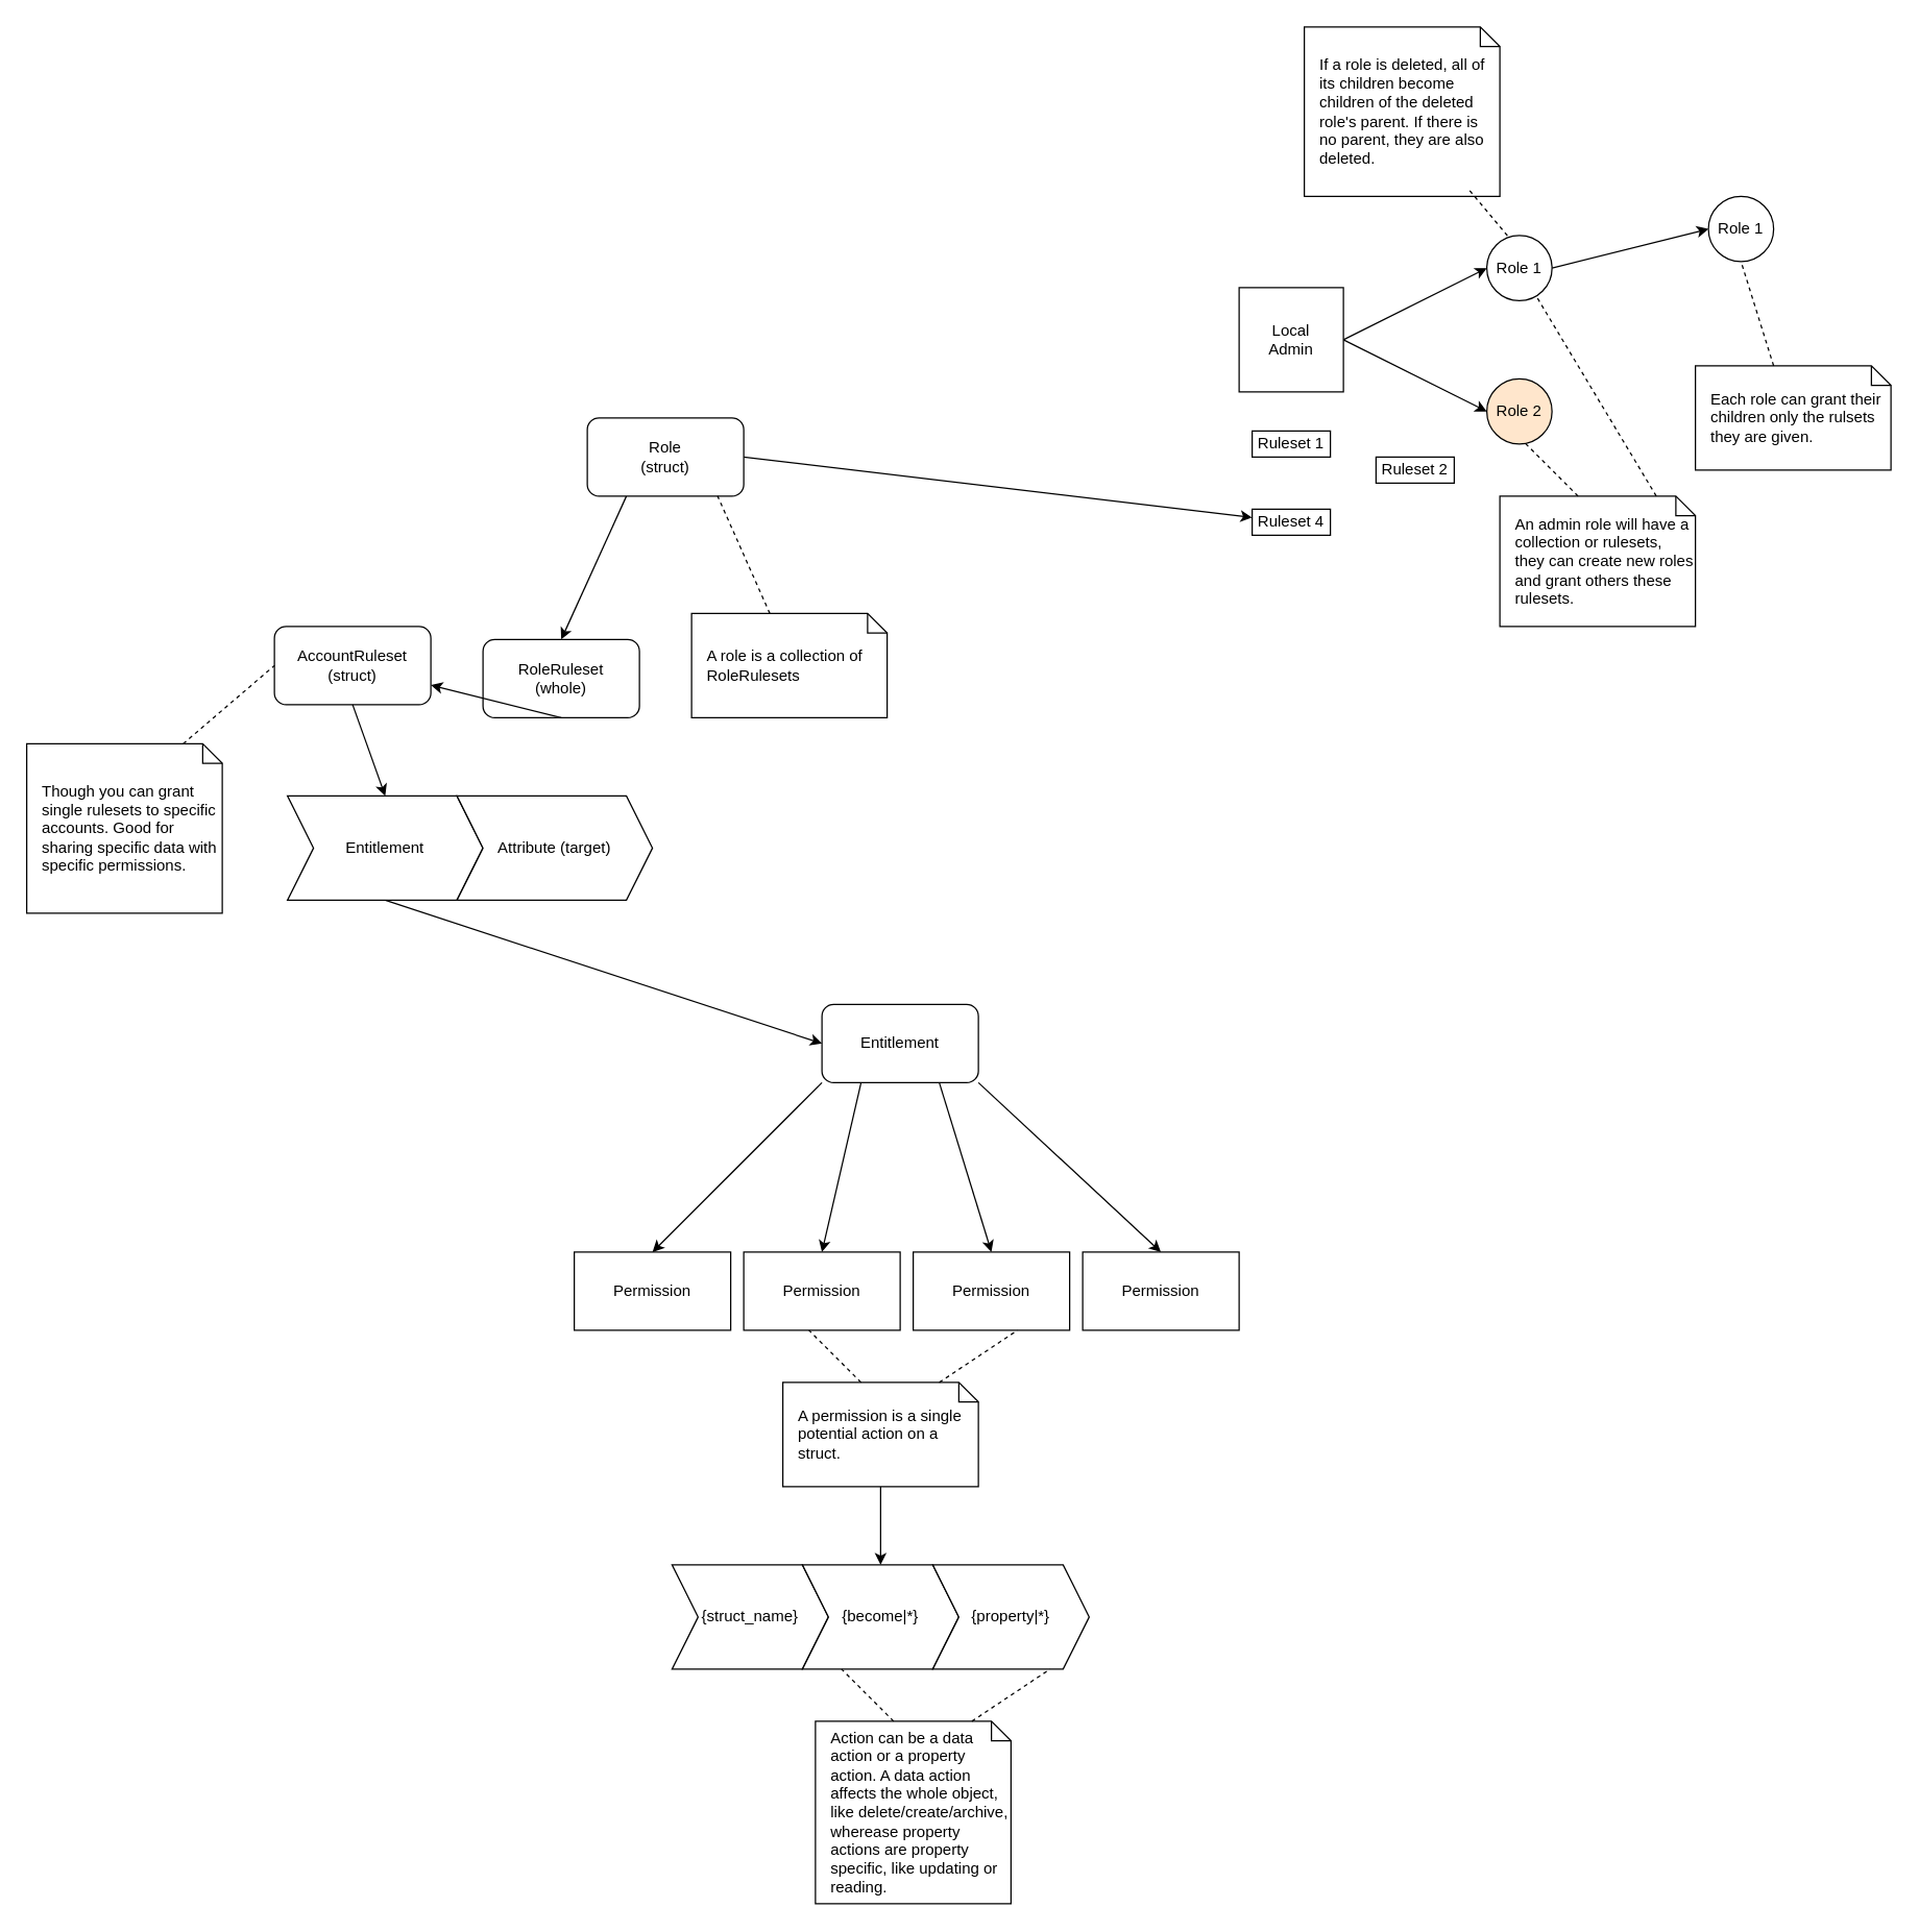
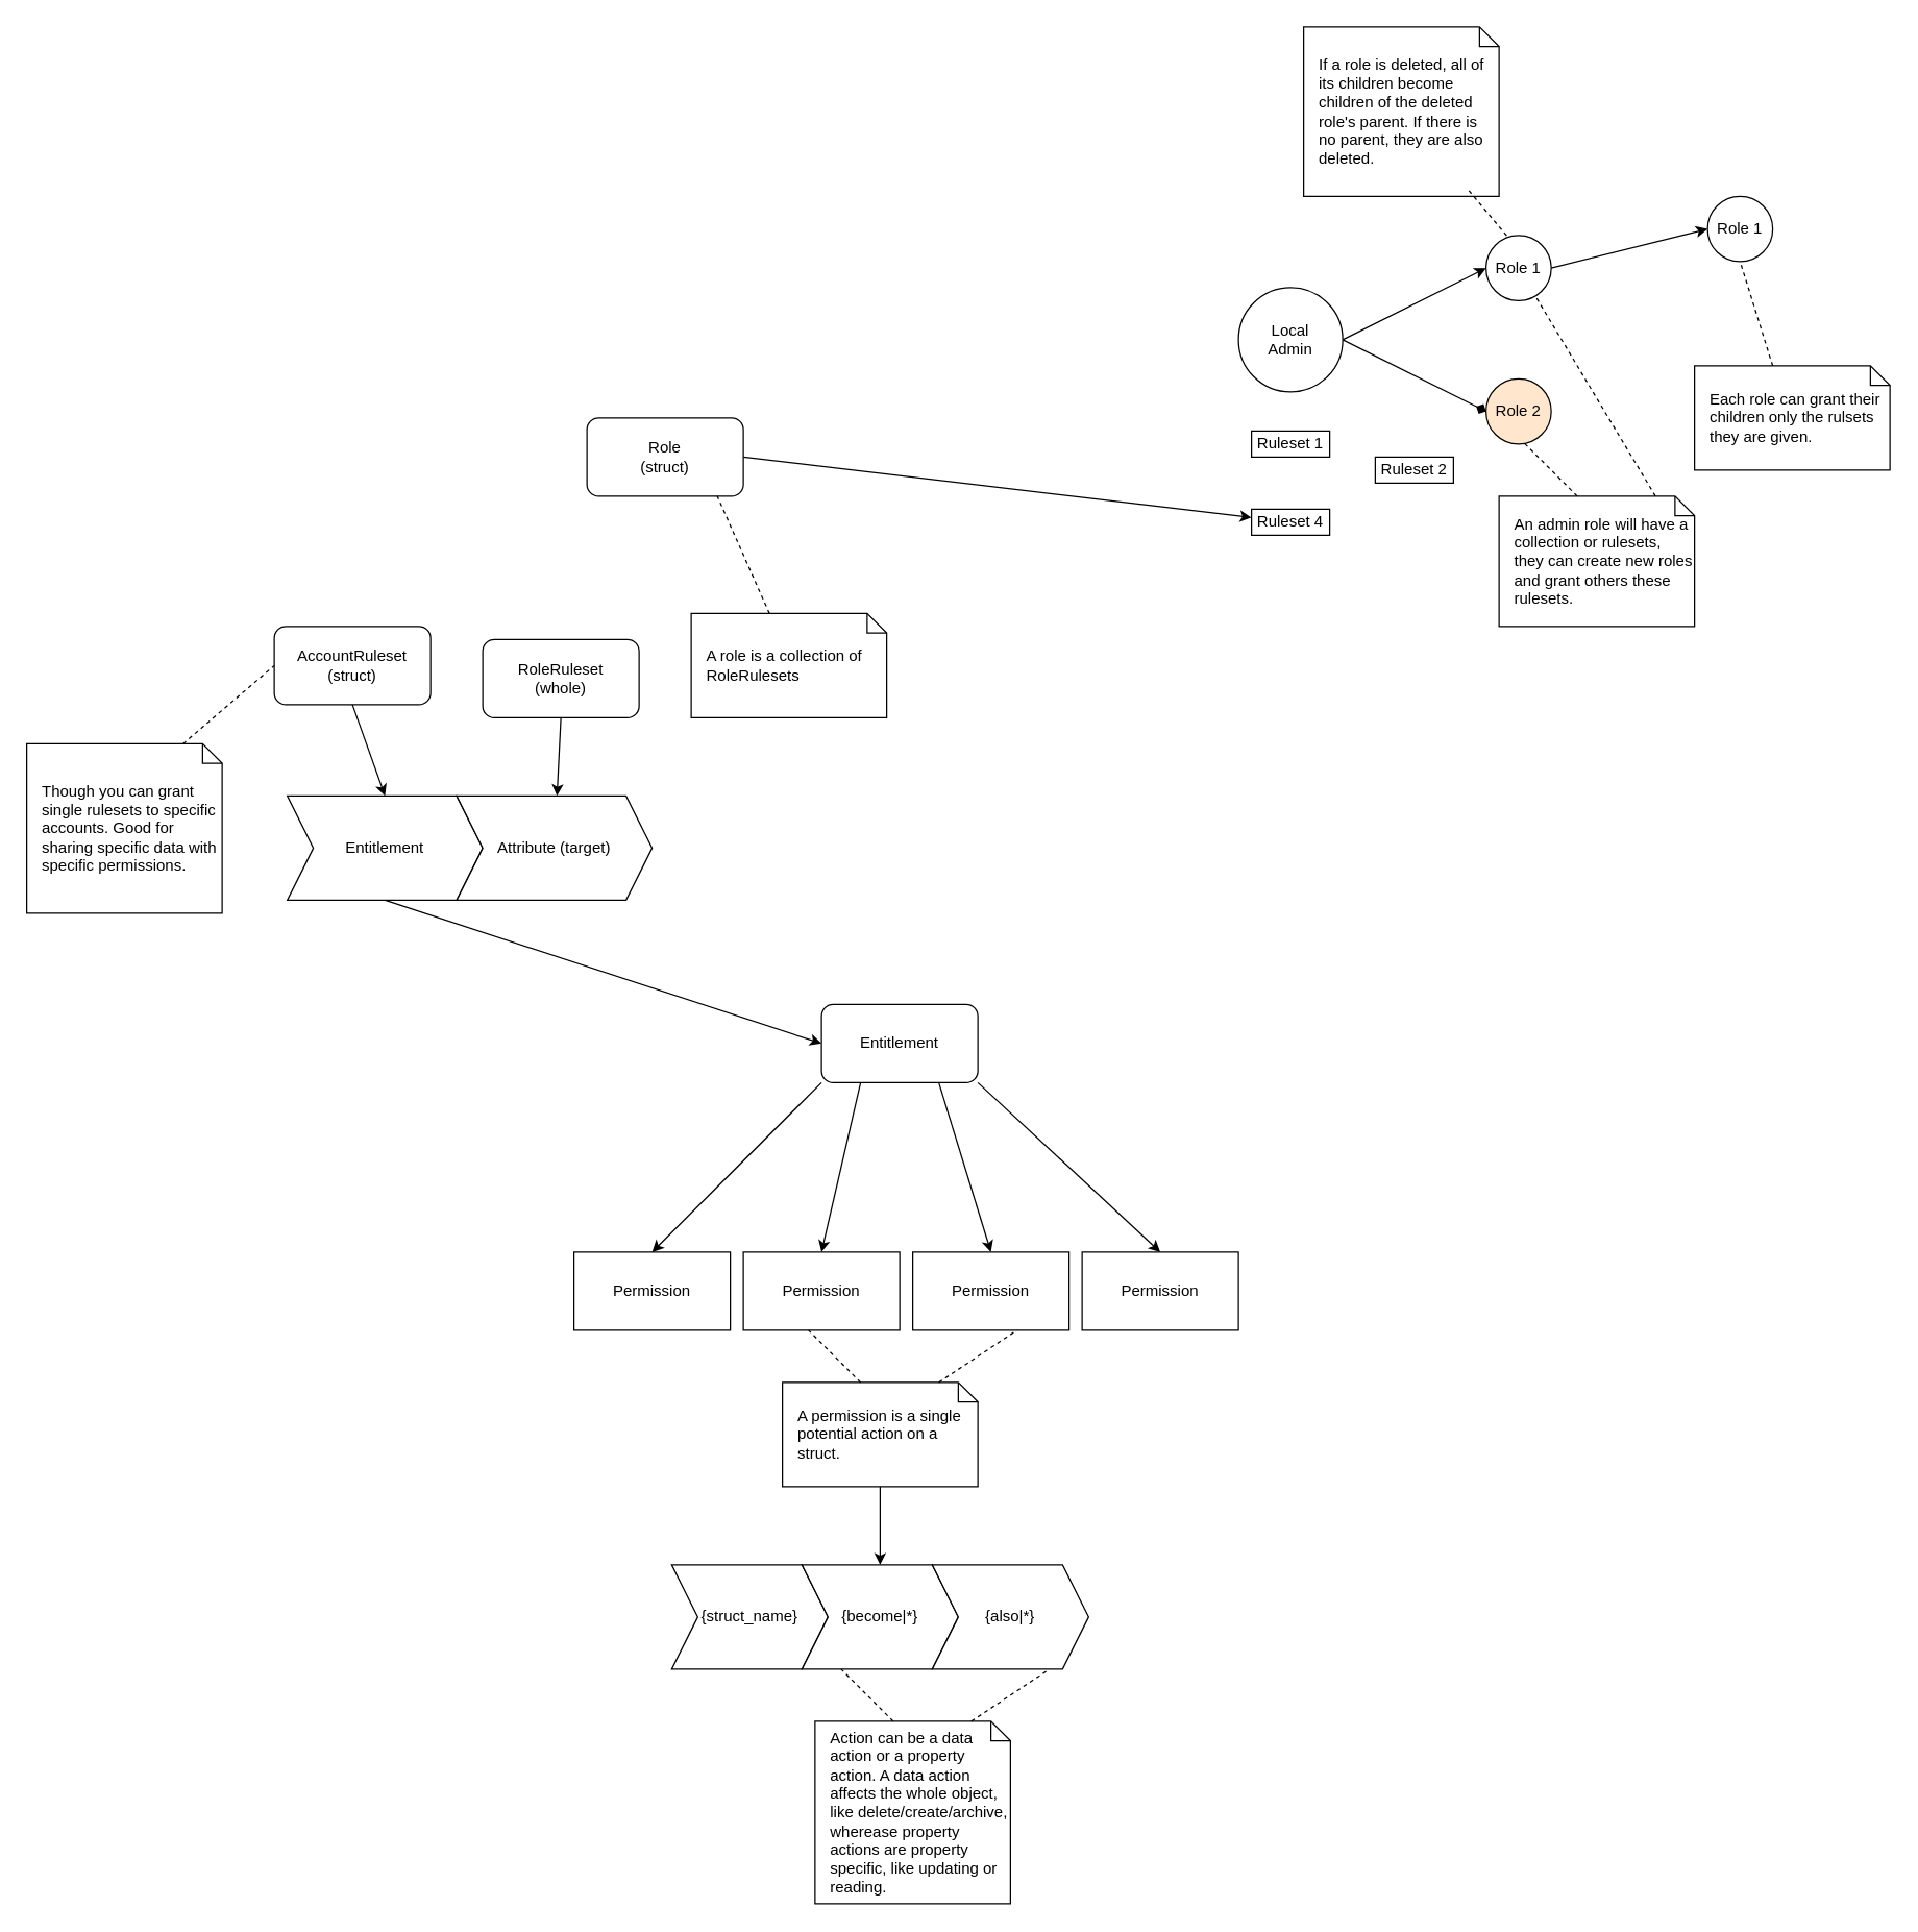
- <mxCell id="37" value="Local&lt;div&gt;Admin&lt;/div&gt;" style="whiteSpace=wrap;html=1;aspect=fixed;rounded=0;" parent="1" vertex="1"><mxGeometry x="950" y="220" width="80" height="80" as="geometry" /></mxCell>
+ <mxCell id="37" value="Local&lt;div&gt;Admin&lt;/div&gt;" style="ellipse;whiteSpace=wrap;html=1;aspect=fixed;" parent="1" vertex="1"><mxGeometry x="950" y="220" width="80" height="80" as="geometry" /></mxCell>
- <mxCell id="36" style="edgeStyle=none;html=1;exitX=1;exitY=0.5;exitDx=0;exitDy=0;entryX=0;entryY=0.5;entryDx=0;entryDy=0;" parent="1" source="37" target="43" edge="1"><mxGeometry relative="1" as="geometry" /></mxCell>
+ <mxCell id="36" style="edgeStyle=none;html=1;exitX=1;exitY=0.5;exitDx=0;exitDy=0;entryX=0;entryY=0.5;entryDx=0;entryDy=0;endArrow=diamond;" parent="1" source="37" target="43" edge="1"><mxGeometry relative="1" as="geometry" /></mxCell>
- <mxCell id="28" style="edgeStyle=none;html=1;exitX=0.25;exitY=1;exitDx=0;exitDy=0;entryX=0.5;entryY=0;entryDx=0;entryDy=0;" parent="1" source="30" target="21" edge="1"><mxGeometry relative="1" as="geometry" /></mxCell>
- <mxCell id="27" style="edgeStyle=none;html=1;exitX=0.5;exitY=1;exitDx=0;exitDy=0;" parent="1" source="21" target="22" edge="1"><mxGeometry relative="1" as="geometry"><mxPoint x="410.24" y="612.56" as="targetPoint" /></mxGeometry></mxCell>
+ <mxCell id="27" style="edgeStyle=none;html=1;exitX=0.5;exitY=1;exitDx=0;exitDy=0;" parent="1" source="21" target="25" edge="1"><mxGeometry relative="1" as="geometry"><mxPoint x="410.24" y="612.56" as="targetPoint" /></mxGeometry></mxCell>
- <mxCell id="17" value="{property|*}" style="shape=step;perimeter=stepPerimeter;whiteSpace=wrap;html=1;fixedSize=1;" parent="1" vertex="1"><mxGeometry x="715" y="1200" width="120" height="80" as="geometry" /></mxCell>
+ <mxCell id="17" value="{also|*}" style="shape=step;perimeter=stepPerimeter;whiteSpace=wrap;html=1;fixedSize=1;" parent="1" vertex="1"><mxGeometry x="715" y="1200" width="120" height="80" as="geometry" /></mxCell>
